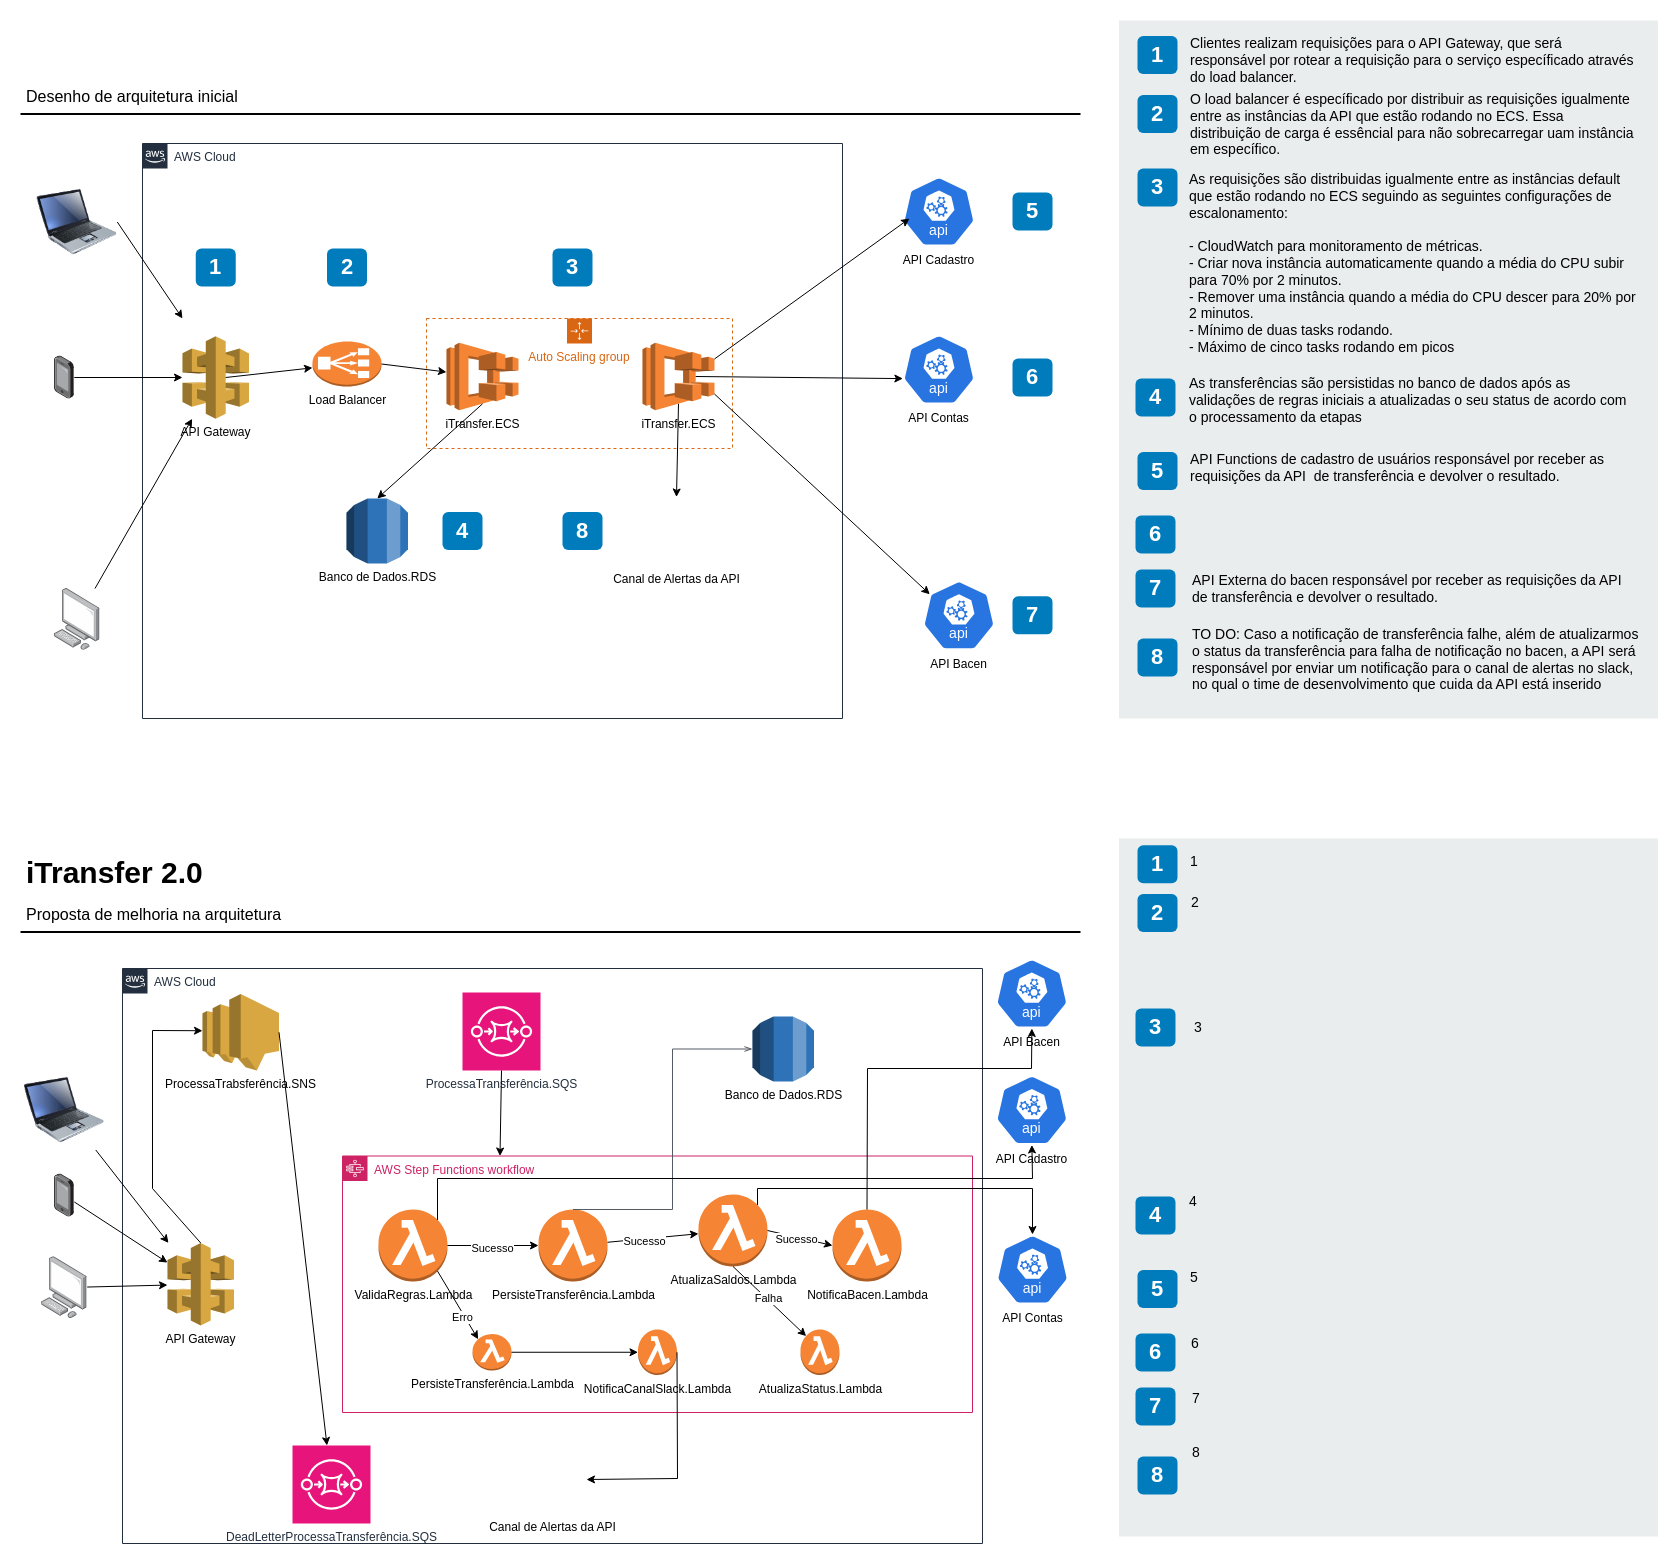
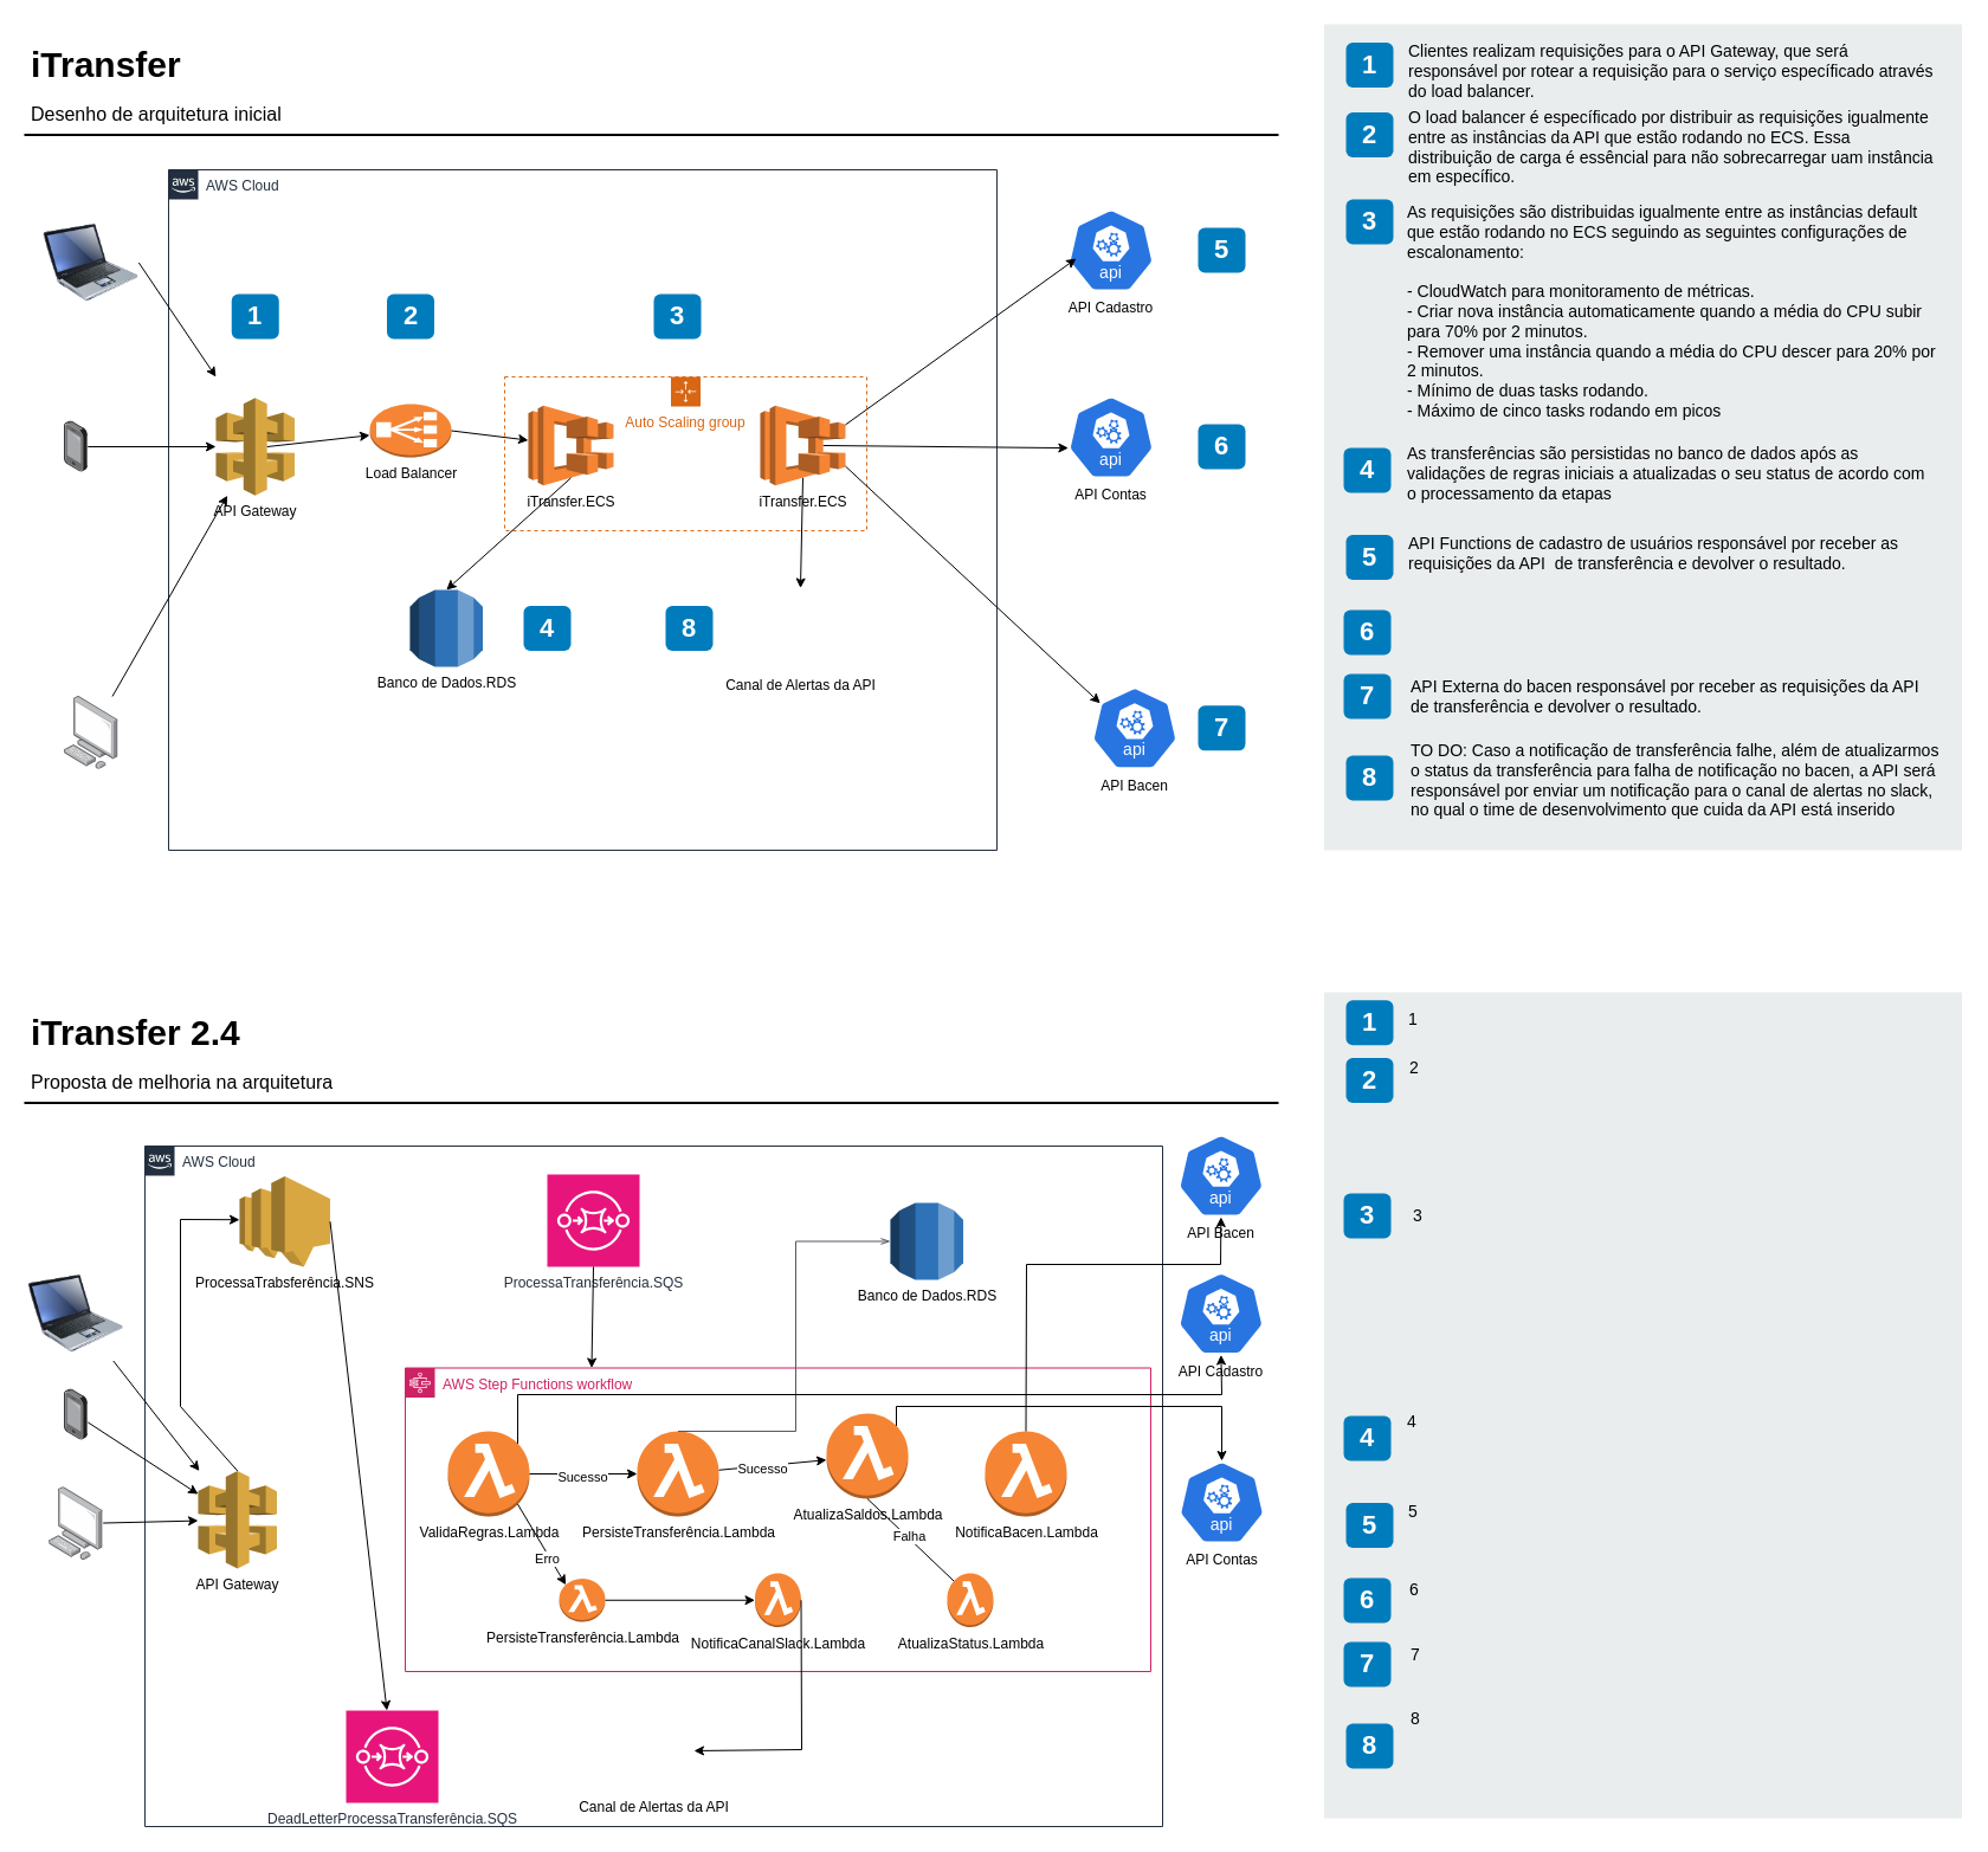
+ <mxCell id="19" value="iTransfer" style="text;html=1;resizable=0;points=[];autosize=1;align=left;verticalAlign=top;spacingTop=-4;fontSize=30;fontStyle=1" parent="1" vertex="1"><mxGeometry x="24" y="33.5" width="140" height="40" as="geometry" /></mxCell>
- <mxCell id="84" value="iTransfer 2.0" style="text;html=1;resizable=0;points=[];autosize=1;align=left;verticalAlign=top;spacingTop=-4;fontSize=30;fontStyle=1" vertex="1" parent="1"><mxGeometry x="24" y="851.5" width="190" height="40" as="geometry" /></mxCell>
+ <mxCell id="84" value="iTransfer 2.4" style="text;html=1;resizable=0;points=[];autosize=1;align=left;verticalAlign=top;spacingTop=-4;fontSize=30;fontStyle=1" vertex="1" parent="1"><mxGeometry x="24" y="851.5" width="190" height="40" as="geometry" /></mxCell>
- <mxCell id="70" value="" style="endArrow=classic;html=1;rounded=0;exitX=1;exitY=0.5;exitDx=0;exitDy=0;exitPerimeter=0;entryX=0;entryY=0.5;entryDx=0;entryDy=0;entryPerimeter=0;" edge="1" parent="61" source="64" target="65"><mxGeometry width="50" height="50" relative="1" as="geometry"><mxPoint x="446" y="123.5" as="sourcePoint" /><mxPoint x="496" y="73.5" as="targetPoint" /></mxGeometry></mxCell>
- <mxCell id="71" value="Sucesso" style="edgeLabel;html=1;align=center;verticalAlign=middle;resizable=0;points=[];" vertex="1" connectable="0" parent="70"><mxGeometry x="-0.092" y="-2" relative="1" as="geometry"><mxPoint as="offset" /></mxGeometry></mxCell>
- <mxCell id="76" value="" style="endArrow=classic;html=1;rounded=0;entryX=0.145;entryY=0.145;entryDx=0;entryDy=0;entryPerimeter=0;exitX=0.5;exitY=1;exitDx=0;exitDy=0;exitPerimeter=0;" edge="1" parent="61" source="64" target="75"><mxGeometry width="50" height="50" relative="1" as="geometry"><mxPoint x="230" y="36.5" as="sourcePoint" /><mxPoint x="280" y="-13.5" as="targetPoint" /></mxGeometry></mxCell>
+ <mxCell id="76" value="" style="endArrow=none;html=1;rounded=0;entryX=0.145;entryY=0.145;entryDx=0;entryDy=0;entryPerimeter=0;exitX=0.5;exitY=1;exitDx=0;exitDy=0;exitPerimeter=0;" edge="1" parent="61" source="64" target="75"><mxGeometry width="50" height="50" relative="1" as="geometry"><mxPoint x="230" y="36.5" as="sourcePoint" /><mxPoint x="280" y="-13.5" as="targetPoint" /></mxGeometry></mxCell>
